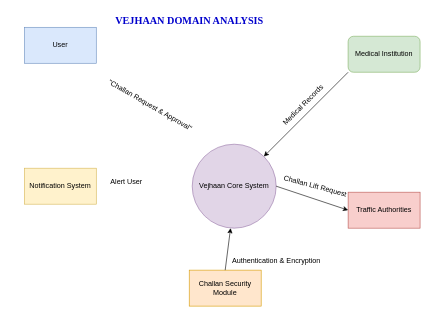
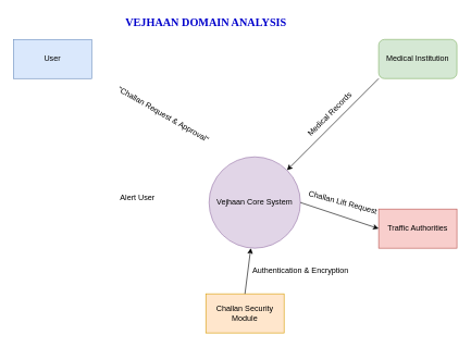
- <mxCell id="4" value="User" style="rounded=0;whiteSpace=wrap;html=1;fillColor=#dae8fc;strokeColor=#6c8ebf;" vertex="1" parent="1"><mxGeometry x="40" y="45" width="120" height="60" as="geometry" /></mxCell>
+ <mxCell id="4" value="User" style="rounded=0;whiteSpace=wrap;html=1;fillColor=#dae8fc;strokeColor=#6c8ebf;" vertex="1" parent="1"><mxGeometry x="20" y="60" width="120" height="60" as="geometry" /></mxCell>
- <mxCell id="3" value="Notification System" style="rounded=0;whiteSpace=wrap;html=1;fillColor=#fff2cc;strokeColor=#d6b656;" vertex="1" parent="1"><mxGeometry x="40" y="280" width="120" height="60" as="geometry" /></mxCell>
- <mxCell id="15" value="Authentication &amp;amp; Encryption" style="text;html=1;align=center;verticalAlign=middle;resizable=0;points=[];autosize=1;strokeColor=none;fillColor=none;" vertex="1" parent="1"><mxGeometry x="375" y="420" width="170" height="30" as="geometry" /></mxCell>
+ <mxCell id="15" value="Authentication &amp;amp; Encryption" style="text;html=1;align=center;verticalAlign=middle;resizable=0;points=[];autosize=1;strokeColor=none;fillColor=none;" vertex="1" parent="1"><mxGeometry x="375" y="400" width="170" height="30" as="geometry" /></mxCell>
